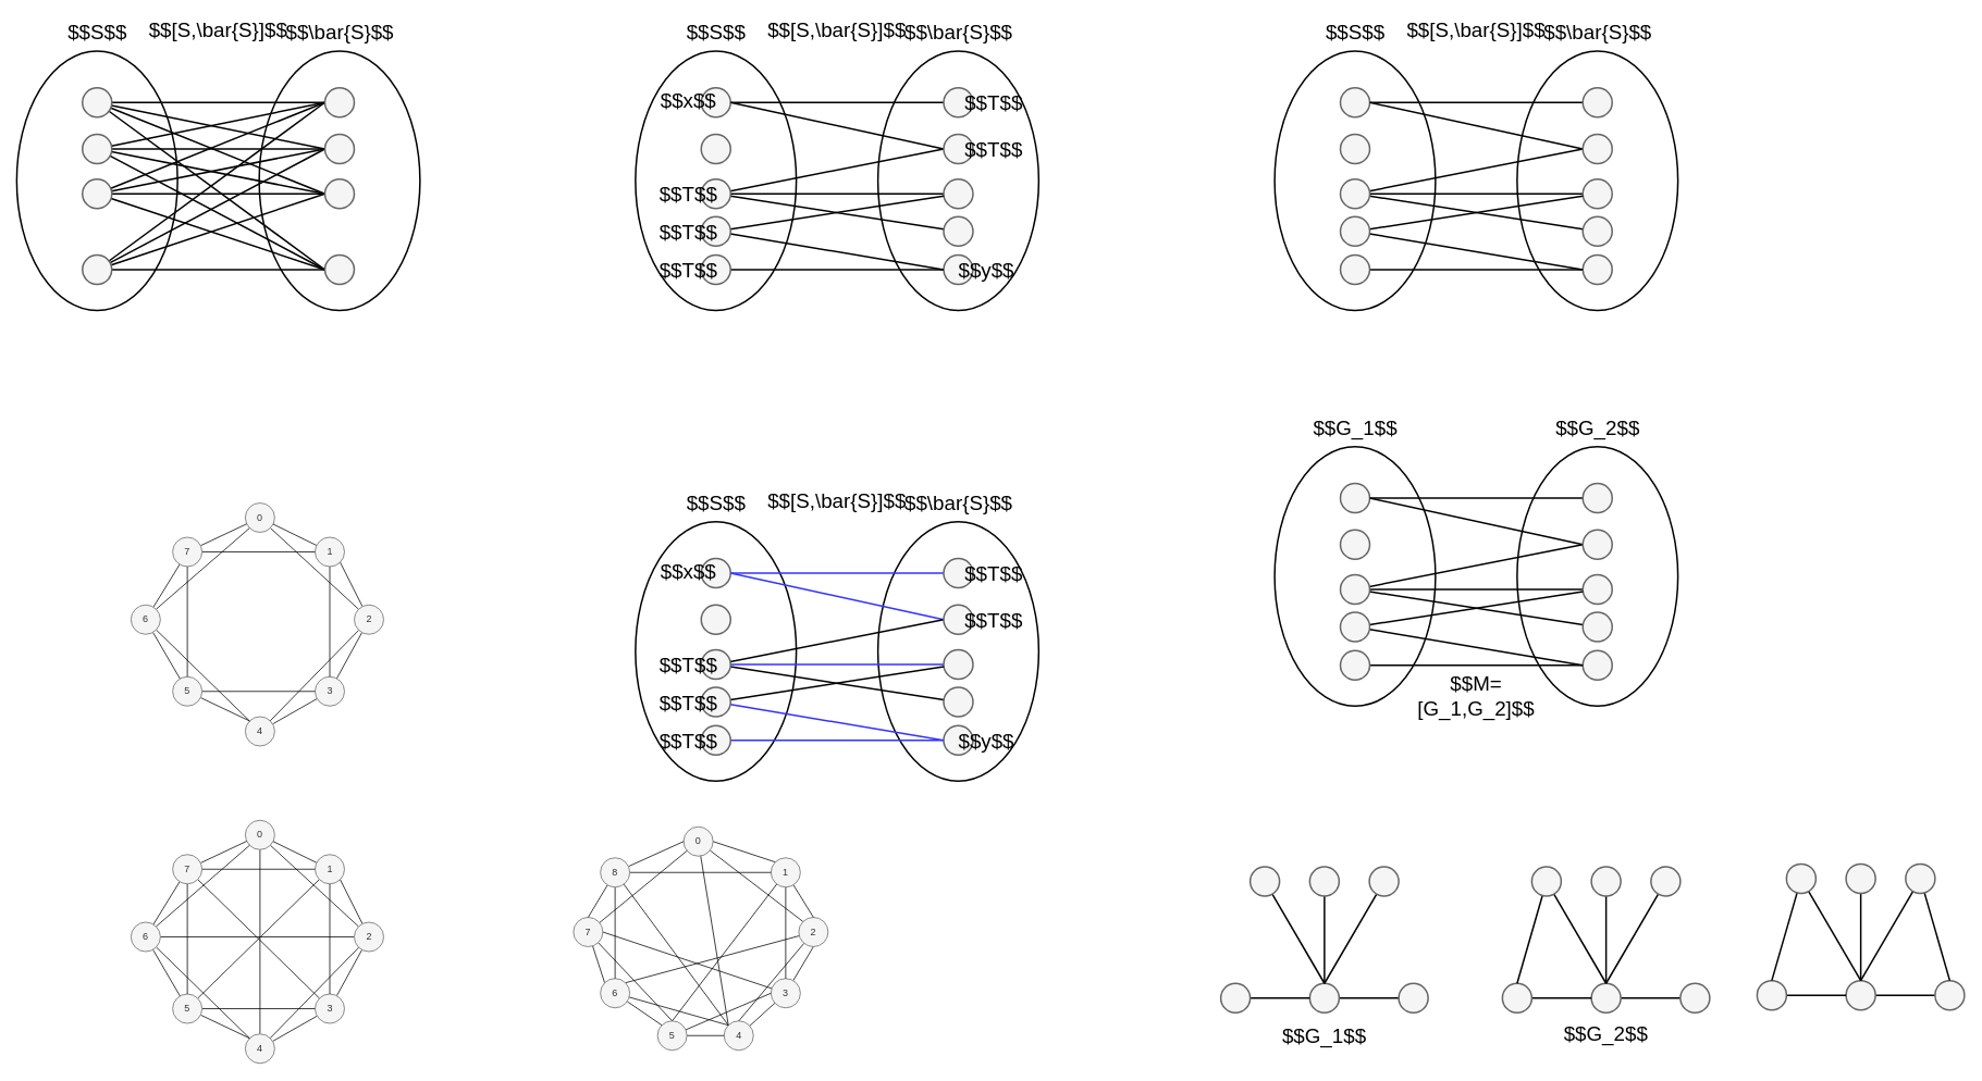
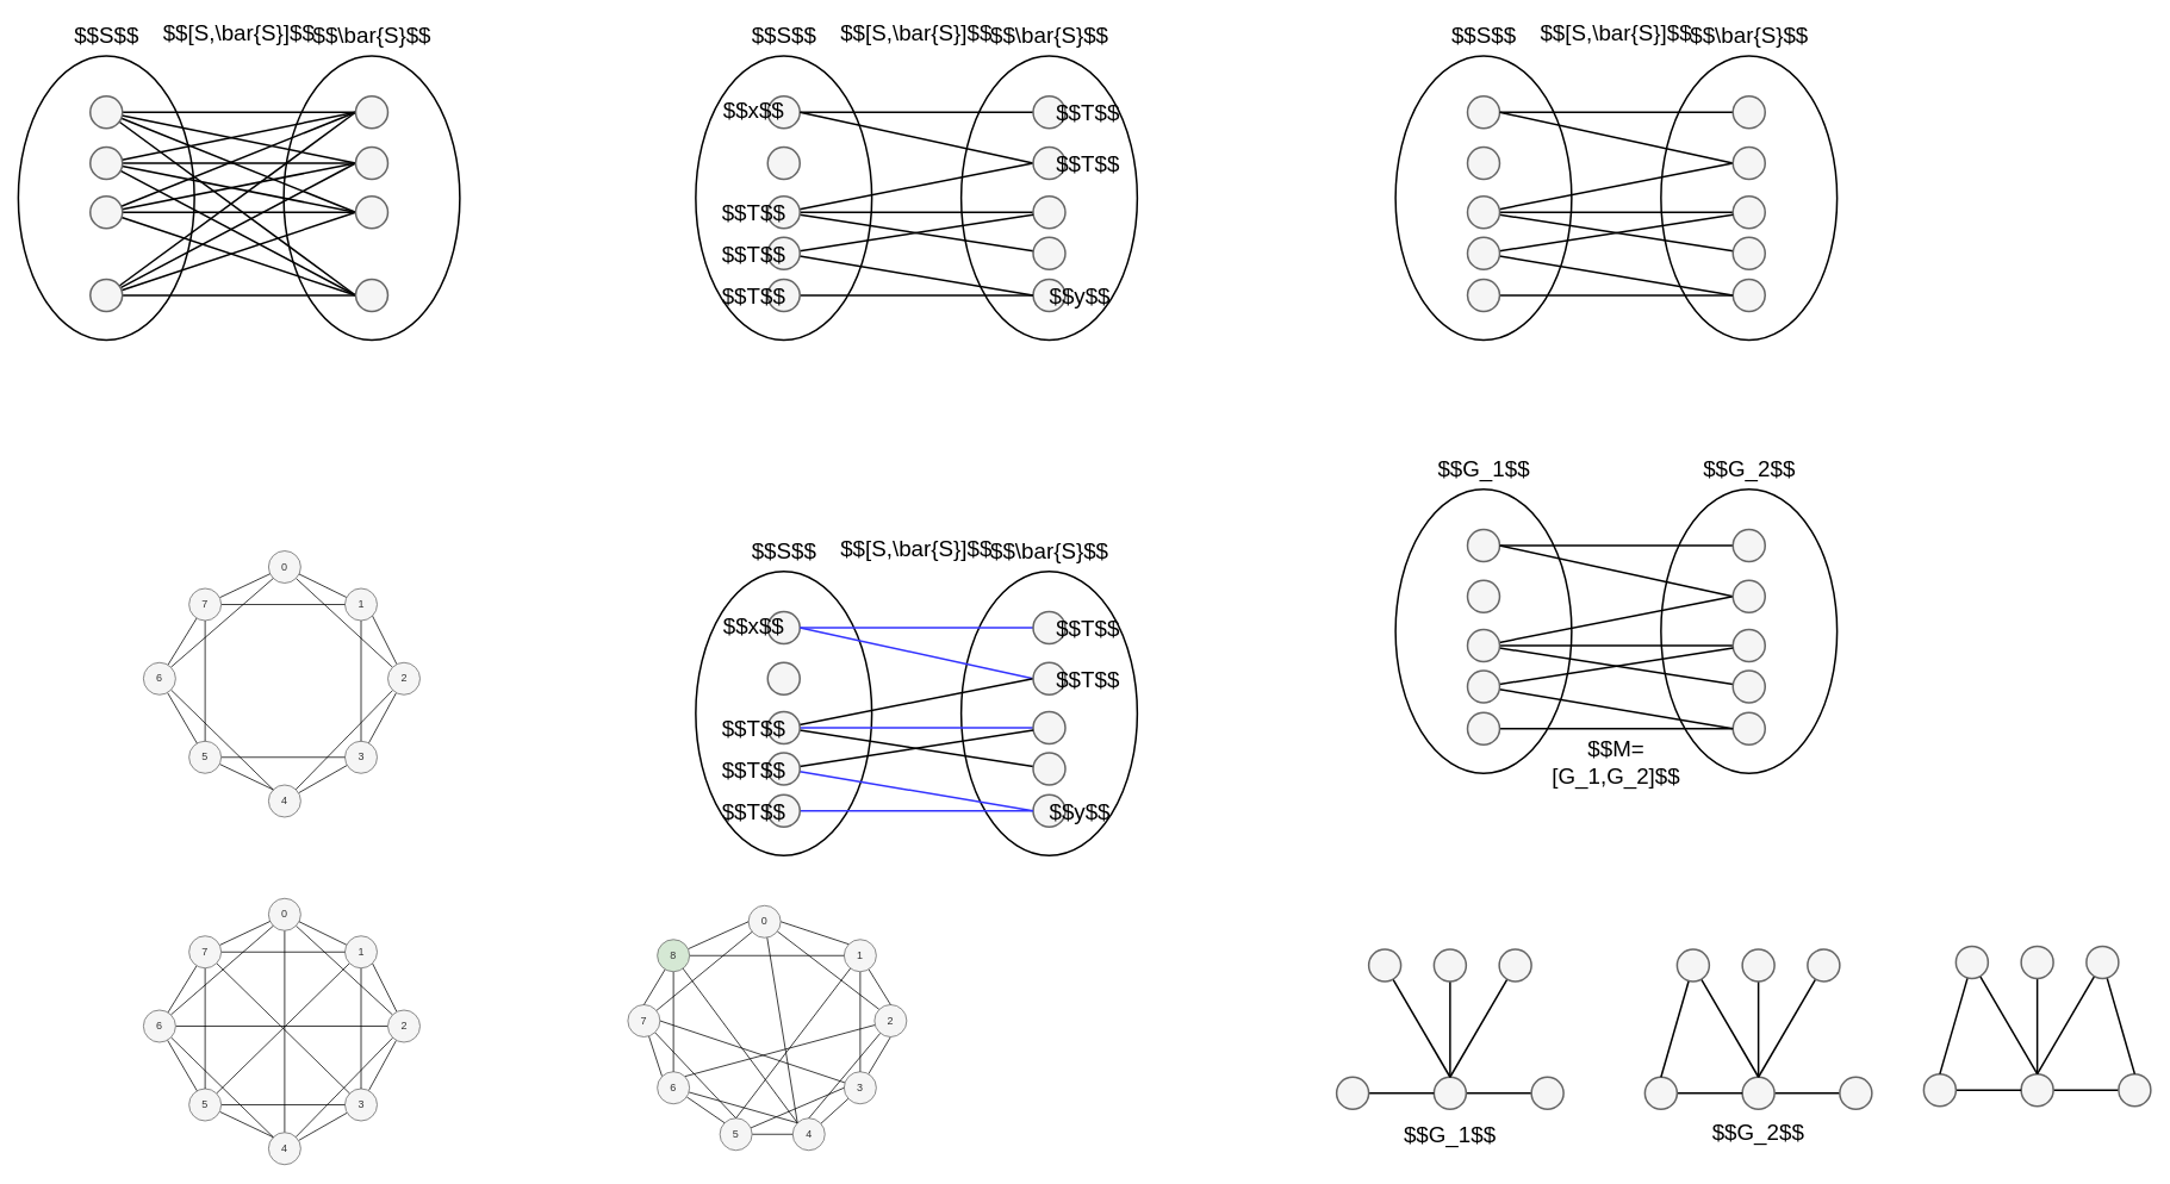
- <mxCell id="174" value="8" style="ellipse;whiteSpace=wrap;html=1;aspect=fixed;fillColor=#f5f5f5;fontColor=#333333;strokeColor=#666666;" parent="1" vertex="1"><mxGeometry x="735" y="1051" width="36" height="36" as="geometry" /></mxCell>
+ <mxCell id="174" value="8" style="ellipse;whiteSpace=wrap;html=1;aspect=fixed;fillColor=#d5e8d4;fontColor=#333333;strokeColor=#666666;" parent="1" vertex="1"><mxGeometry x="735" y="1051" width="36" height="36" as="geometry" /></mxCell>
